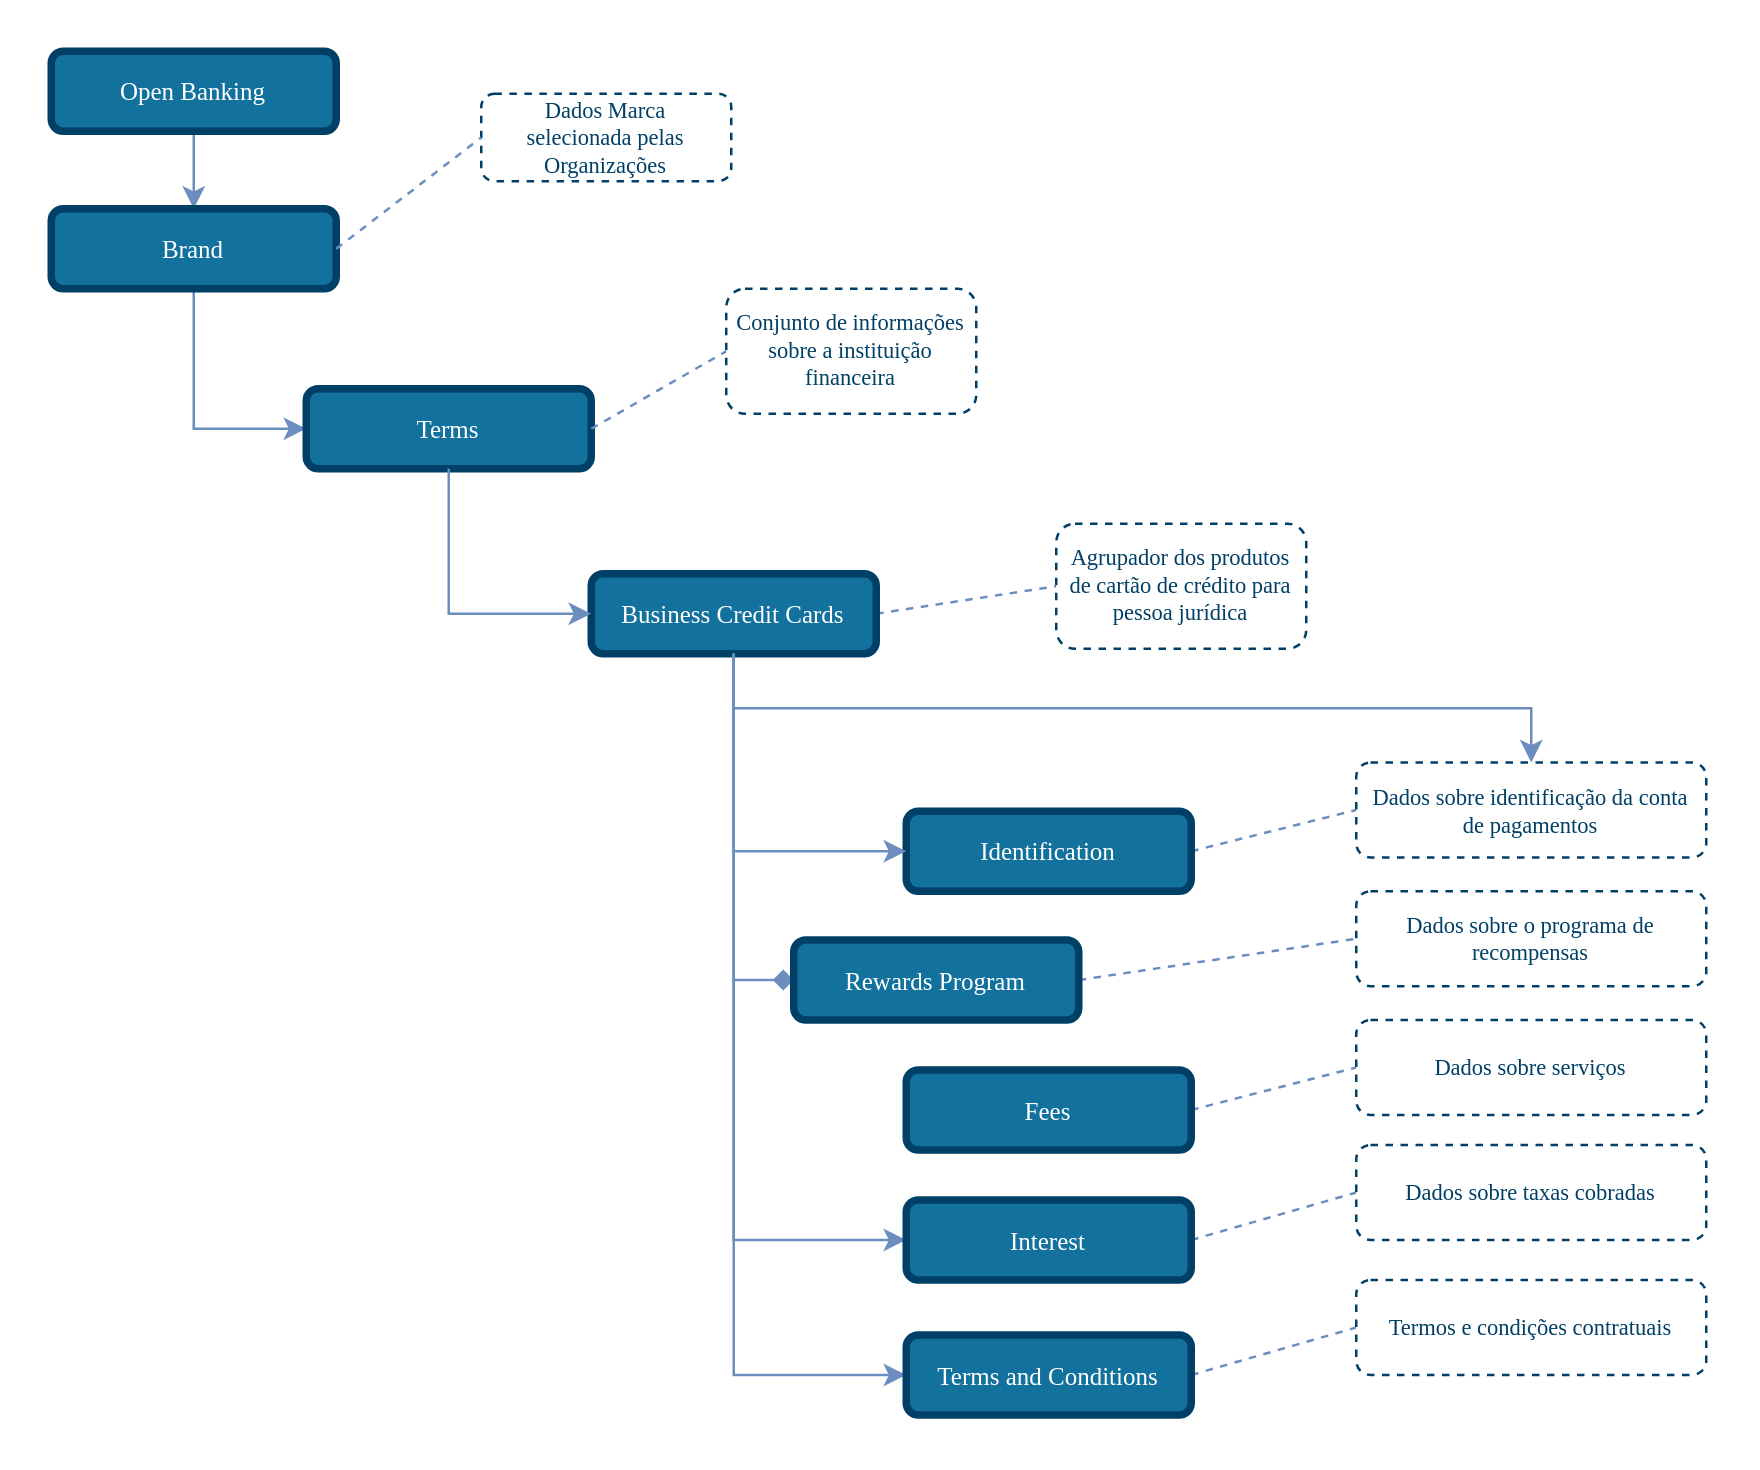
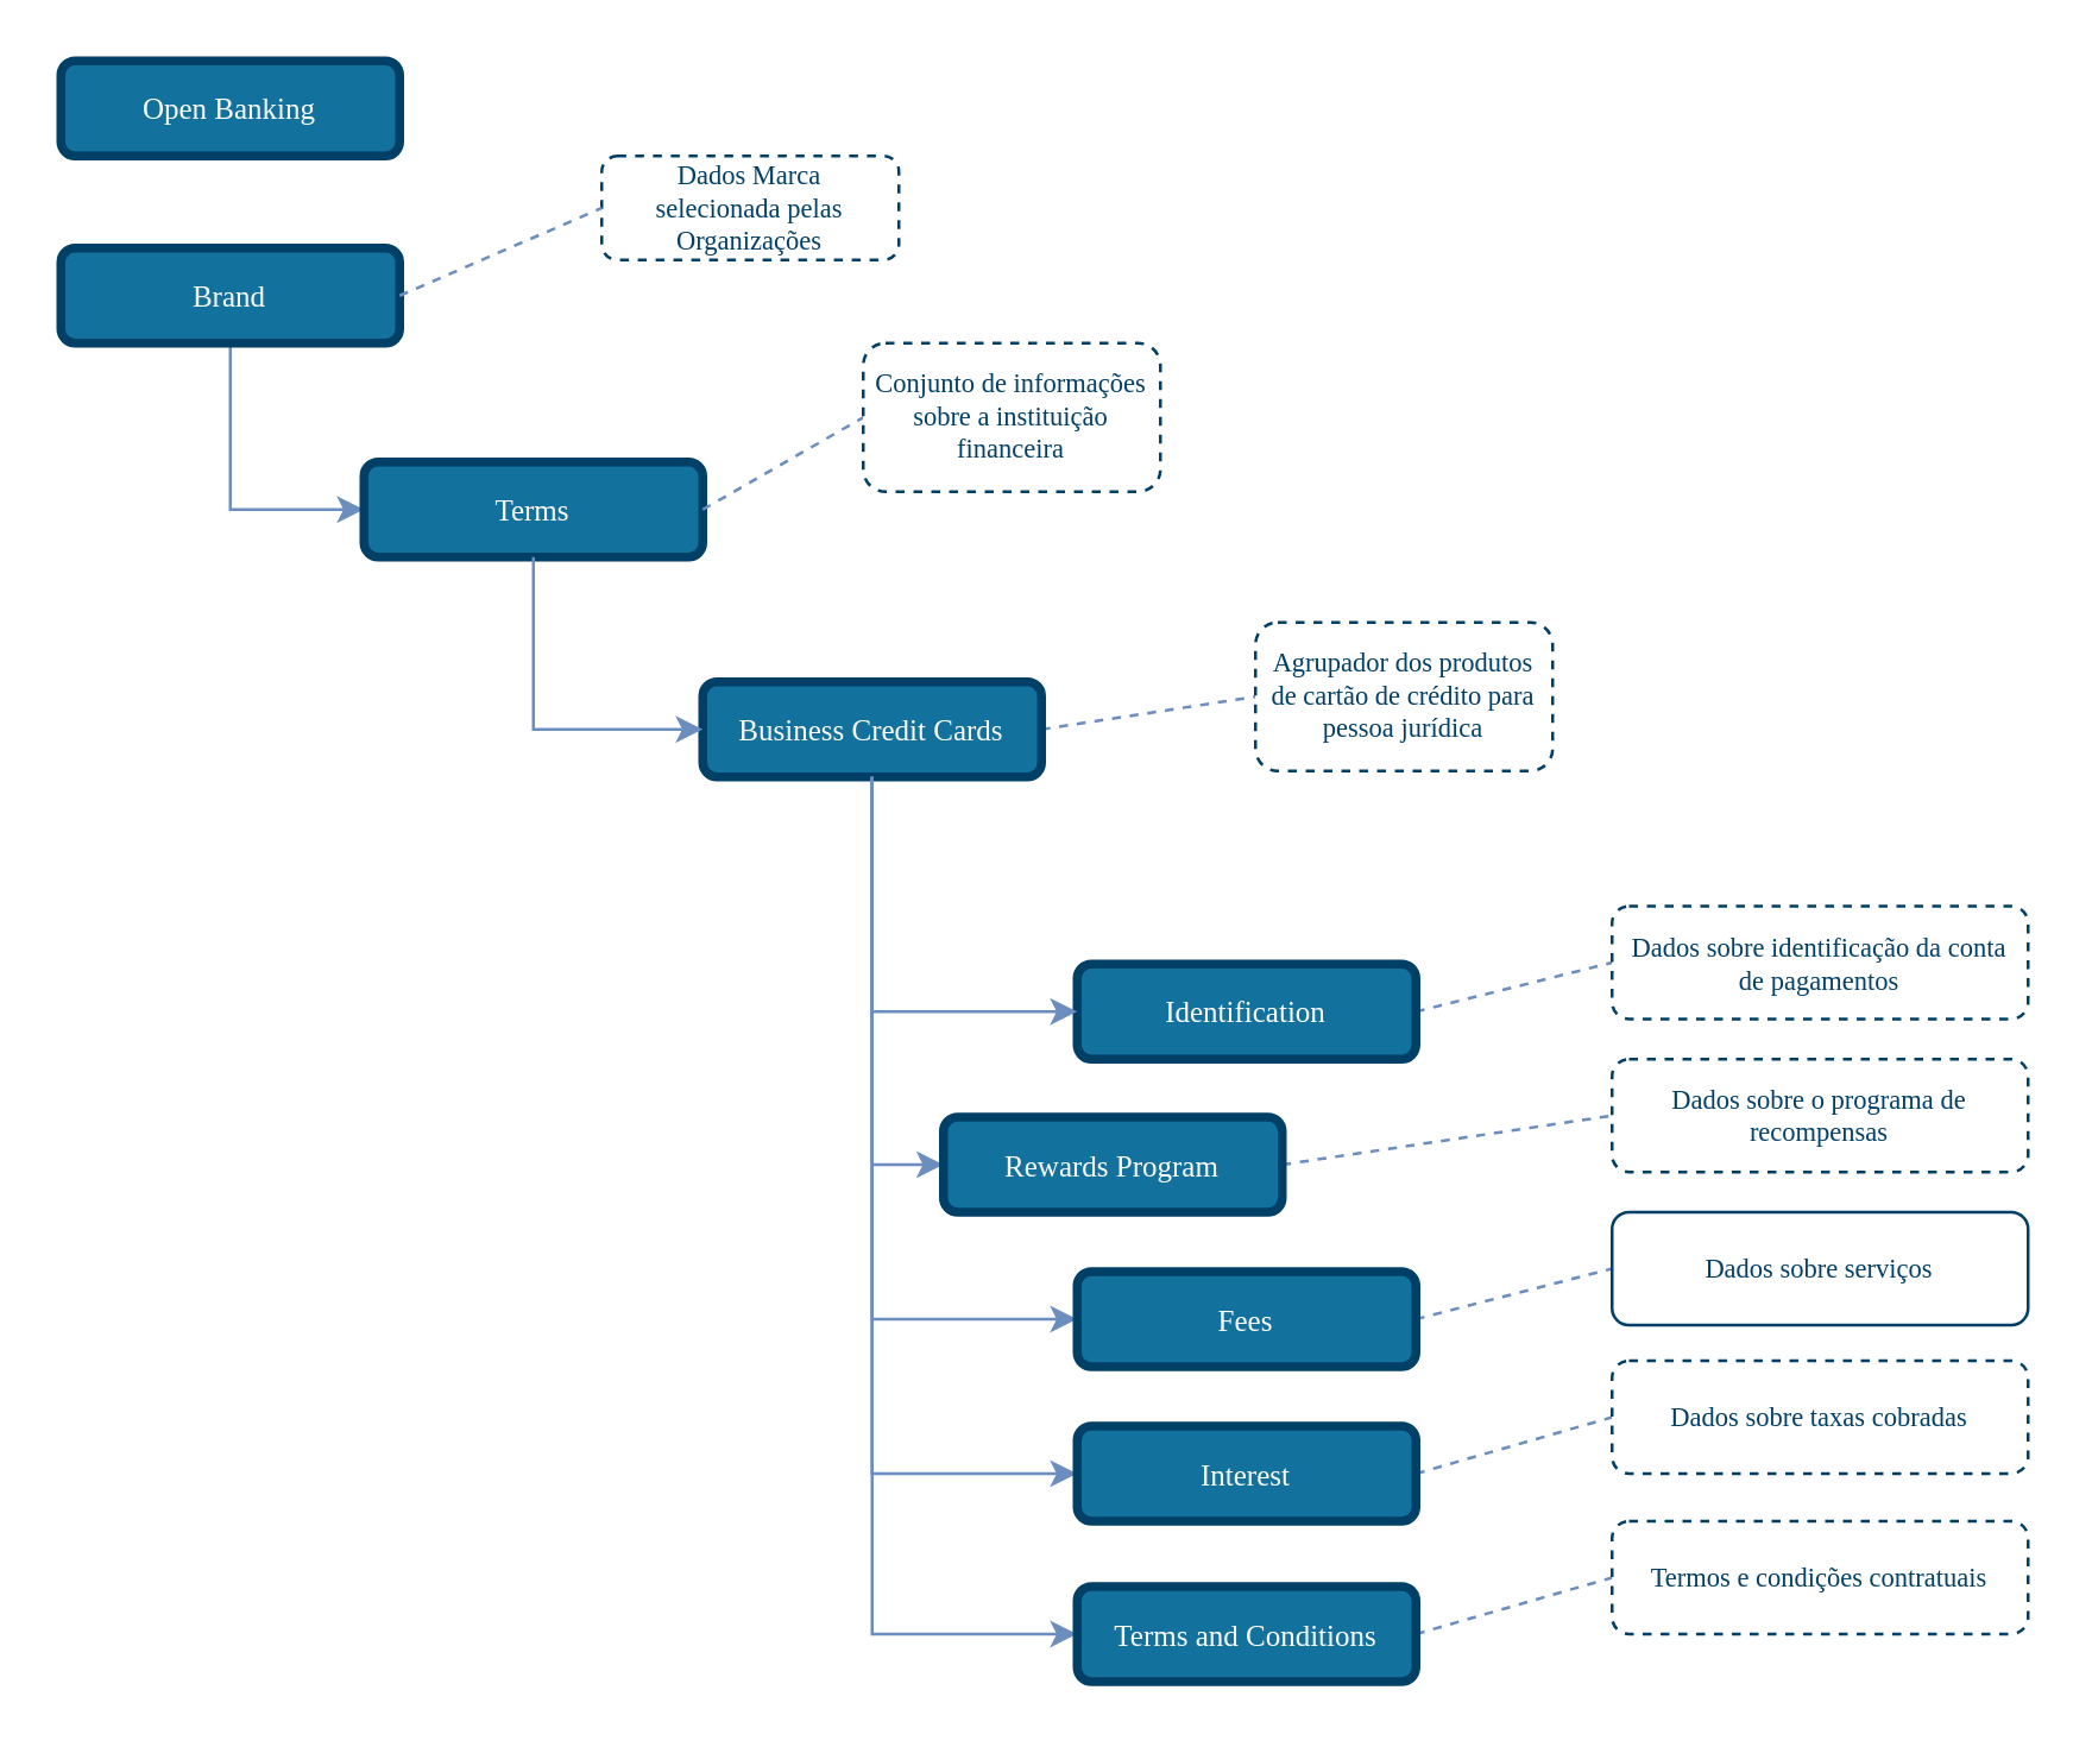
- <mxCell id="9" value="Dados Marca selecionada pelas Organizações" style="rounded=1;whiteSpace=wrap;html=1;shadow=0;comic=0;strokeColor=#003F66;strokeWidth=1;fillColor=#ffffff;fontFamily=Verdana;fontSize=9;fontColor=#003F66;dashed=1;spacingLeft=5;spacing=0;spacingRight=5;spacingBottom=5;spacingTop=5;align=center;verticalAlign=middle;gradientColor=#ffffff;" parent="1" vertex="1"><mxGeometry x="192" y="37" width="100" height="35" as="geometry" /></mxCell>
+ <mxCell id="9" value="Dados Marca selecionada pelas Organizações" style="rounded=1;whiteSpace=wrap;html=1;shadow=0;comic=0;strokeColor=#003F66;strokeWidth=1;fillColor=#ffffff;fontFamily=Verdana;fontSize=9;fontColor=#003F66;dashed=1;spacingLeft=5;spacing=0;spacingRight=5;spacingBottom=5;spacingTop=5;align=center;verticalAlign=middle;gradientColor=#ffffff;" parent="1" vertex="1"><mxGeometry x="202" y="52" width="100" height="35" as="geometry" /></mxCell>
- <mxCell id="2" style="edgeStyle=orthogonalEdgeStyle;rounded=0;orthogonalLoop=1;jettySize=auto;html=1;exitX=0.5;exitY=1;exitDx=0;exitDy=0;entryX=0.5;entryY=0;entryDx=0;entryDy=0;endSize=6;fillColor=#dae8fc;strokeColor=#6c8ebf;comic=0;shadow=0;backgroundOutline=0;snapToPoint=0;fixDash=0;endArrow=classic;endFill=1;" parent="1" source="3" target="8" edge="1"><mxGeometry relative="1" as="geometry" /></mxCell>
- <mxCell id="12" style="edgeStyle=orthogonalEdgeStyle;rounded=0;orthogonalLoop=1;jettySize=auto;html=1;exitX=0.5;exitY=1;exitDx=0;exitDy=0;strokeColor=#6C8EBF;endArrow=classic;endFill=1;" parent="1" source="5" target="33" edge="1"><mxGeometry relative="1" as="geometry"><mxPoint x="303" y="271" as="sourcePoint" /><mxPoint x="340" y="402" as="targetPoint" /></mxGeometry></mxCell>
+ <mxCell id="12" style="edgeStyle=orthogonalEdgeStyle;rounded=0;orthogonalLoop=1;jettySize=auto;html=1;exitX=0.5;exitY=1;exitDx=0;exitDy=0;entryX=0;entryY=0.5;entryDx=0;entryDy=0;strokeColor=#6C8EBF;endArrow=classic;endFill=1;" parent="1" source="5" target="22" edge="1"><mxGeometry relative="1" as="geometry"><mxPoint x="303" y="271" as="sourcePoint" /><mxPoint x="340" y="402" as="targetPoint" /></mxGeometry></mxCell>
- <mxCell id="11" style="edgeStyle=orthogonalEdgeStyle;rounded=0;orthogonalLoop=1;jettySize=auto;html=1;exitX=0.5;exitY=1;exitDx=0;exitDy=0;entryX=0;entryY=0.5;entryDx=0;entryDy=0;strokeColor=#6C8EBF;endArrow=diamond;endFill=1;" parent="1" source="5" target="29" edge="1"><mxGeometry relative="1" as="geometry"><mxPoint x="303" y="271" as="sourcePoint" /><mxPoint x="340" y="330" as="targetPoint" /></mxGeometry></mxCell>
+ <mxCell id="11" style="edgeStyle=orthogonalEdgeStyle;rounded=0;orthogonalLoop=1;jettySize=auto;html=1;exitX=0.5;exitY=1;exitDx=0;exitDy=0;entryX=0;entryY=0.5;entryDx=0;entryDy=0;strokeColor=#6C8EBF;endArrow=classic;endFill=1;" parent="1" source="5" target="29" edge="1"><mxGeometry relative="1" as="geometry"><mxPoint x="303" y="271" as="sourcePoint" /><mxPoint x="340" y="330" as="targetPoint" /></mxGeometry></mxCell>
- <mxCell id="25" value="Dados sobre serviços" style="rounded=1;whiteSpace=wrap;html=1;shadow=0;comic=0;strokeColor=#003F66;strokeWidth=1;fillColor=#ffffff;fontFamily=Verdana;fontSize=9;fontColor=#003F66;dashed=1;spacingLeft=5;spacing=0;spacingRight=5;spacingBottom=5;spacingTop=5;align=center;verticalAlign=middle;gradientColor=#ffffff;" parent="1" vertex="1"><mxGeometry x="542" y="407.5" width="140" height="38" as="geometry" /></mxCell>
+ <mxCell id="25" value="Dados sobre serviços" style="rounded=1;whiteSpace=wrap;html=1;shadow=0;comic=0;strokeColor=#003F66;strokeWidth=1;fillColor=#ffffff;fontFamily=Verdana;fontSize=9;fontColor=#003F66;dashed=0;spacingLeft=5;spacing=0;spacingRight=5;spacingBottom=5;spacingTop=5;align=center;verticalAlign=middle;gradientColor=#ffffff;" parent="1" vertex="1"><mxGeometry x="542" y="407.5" width="140" height="38" as="geometry" /></mxCell>
